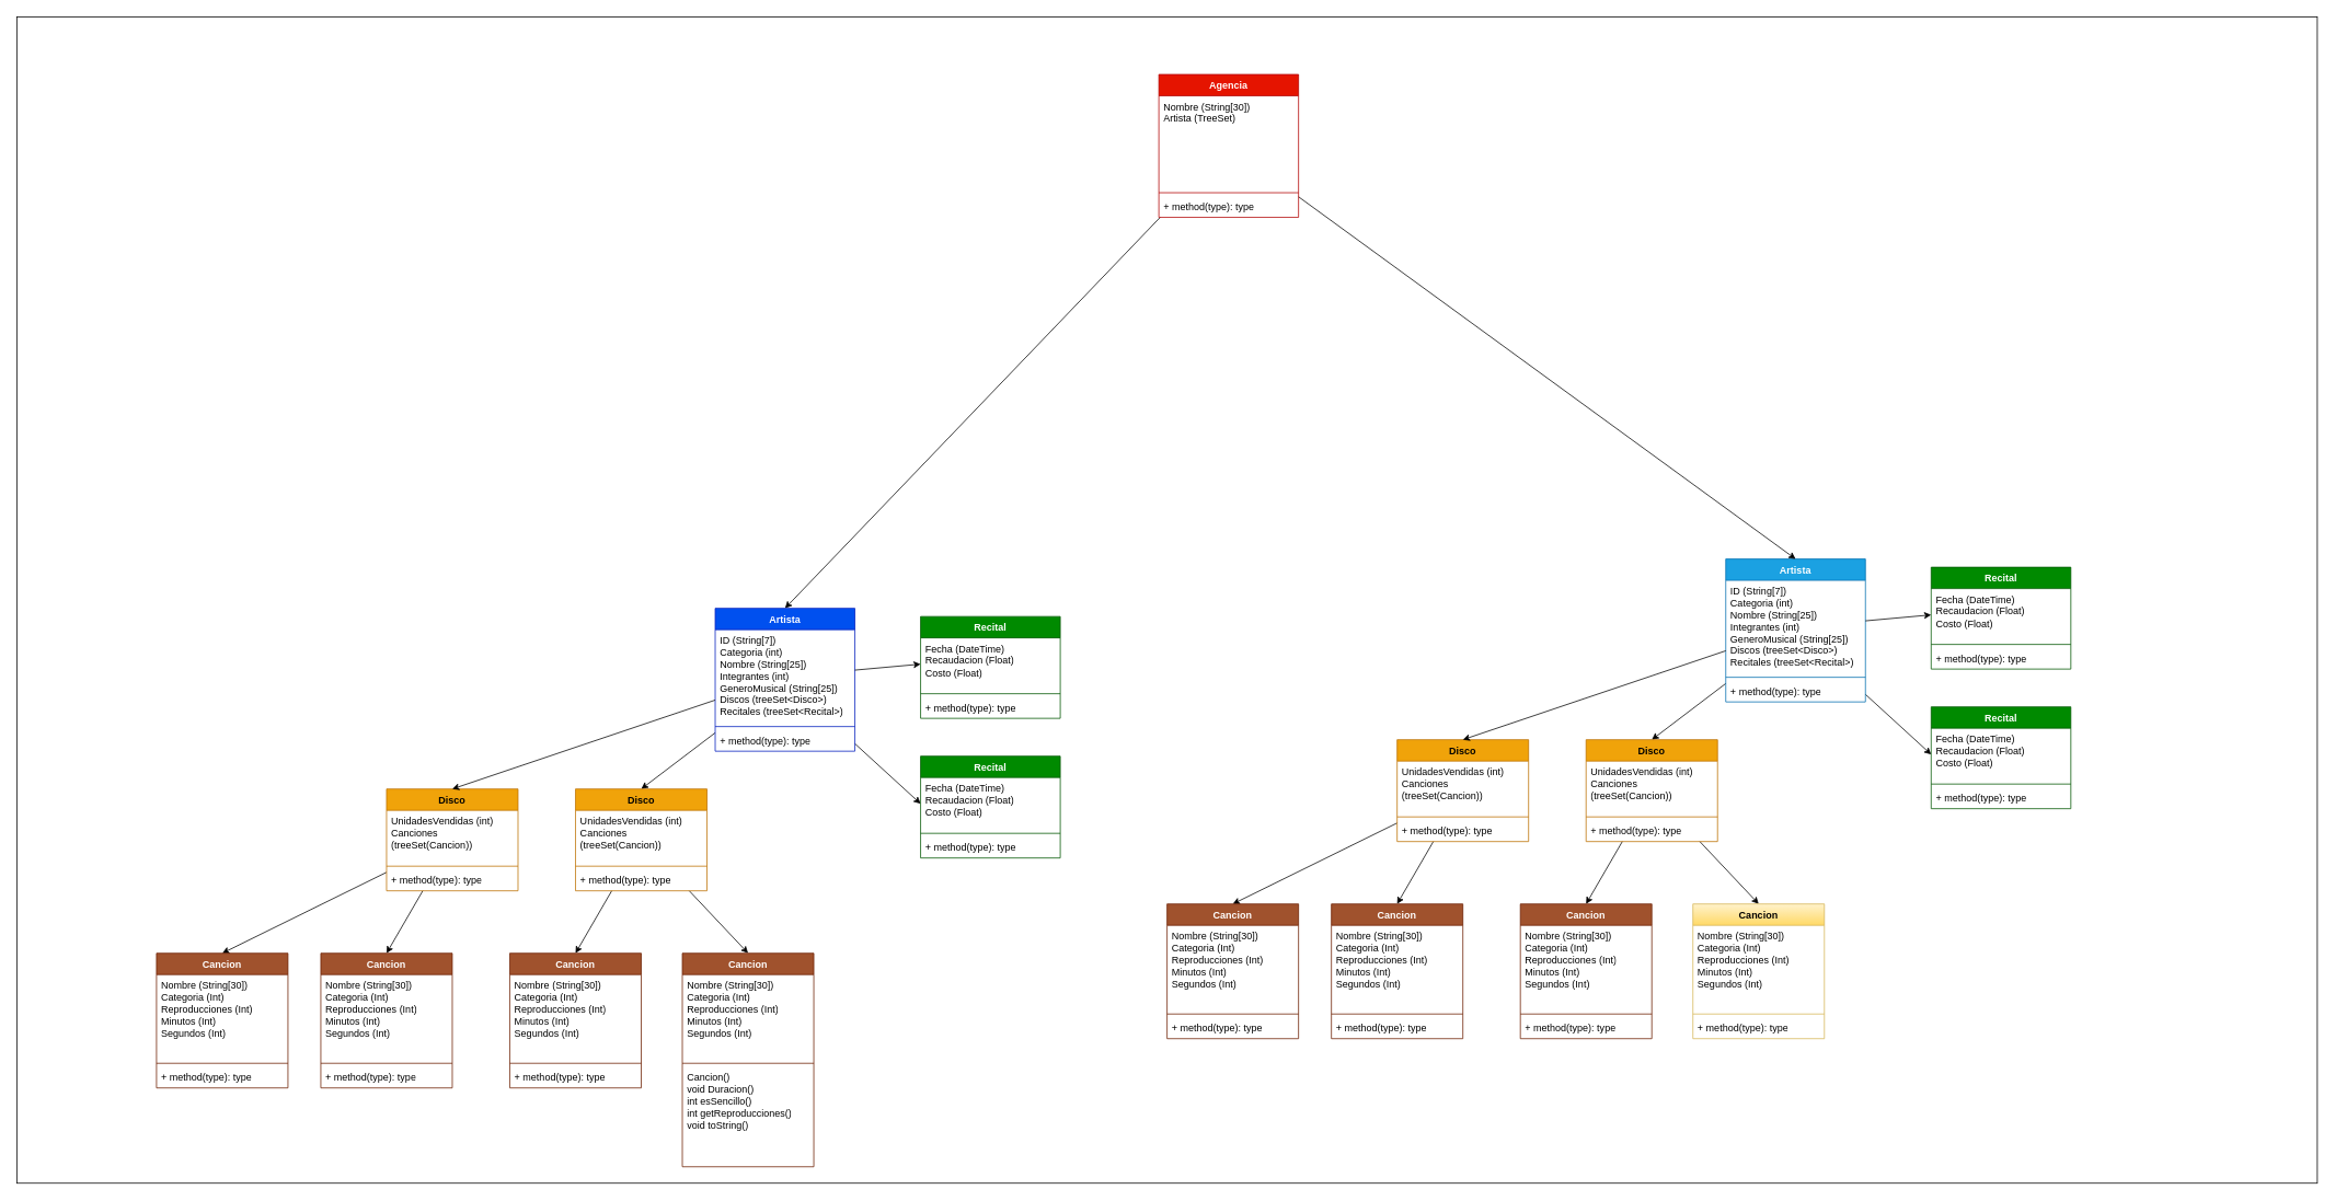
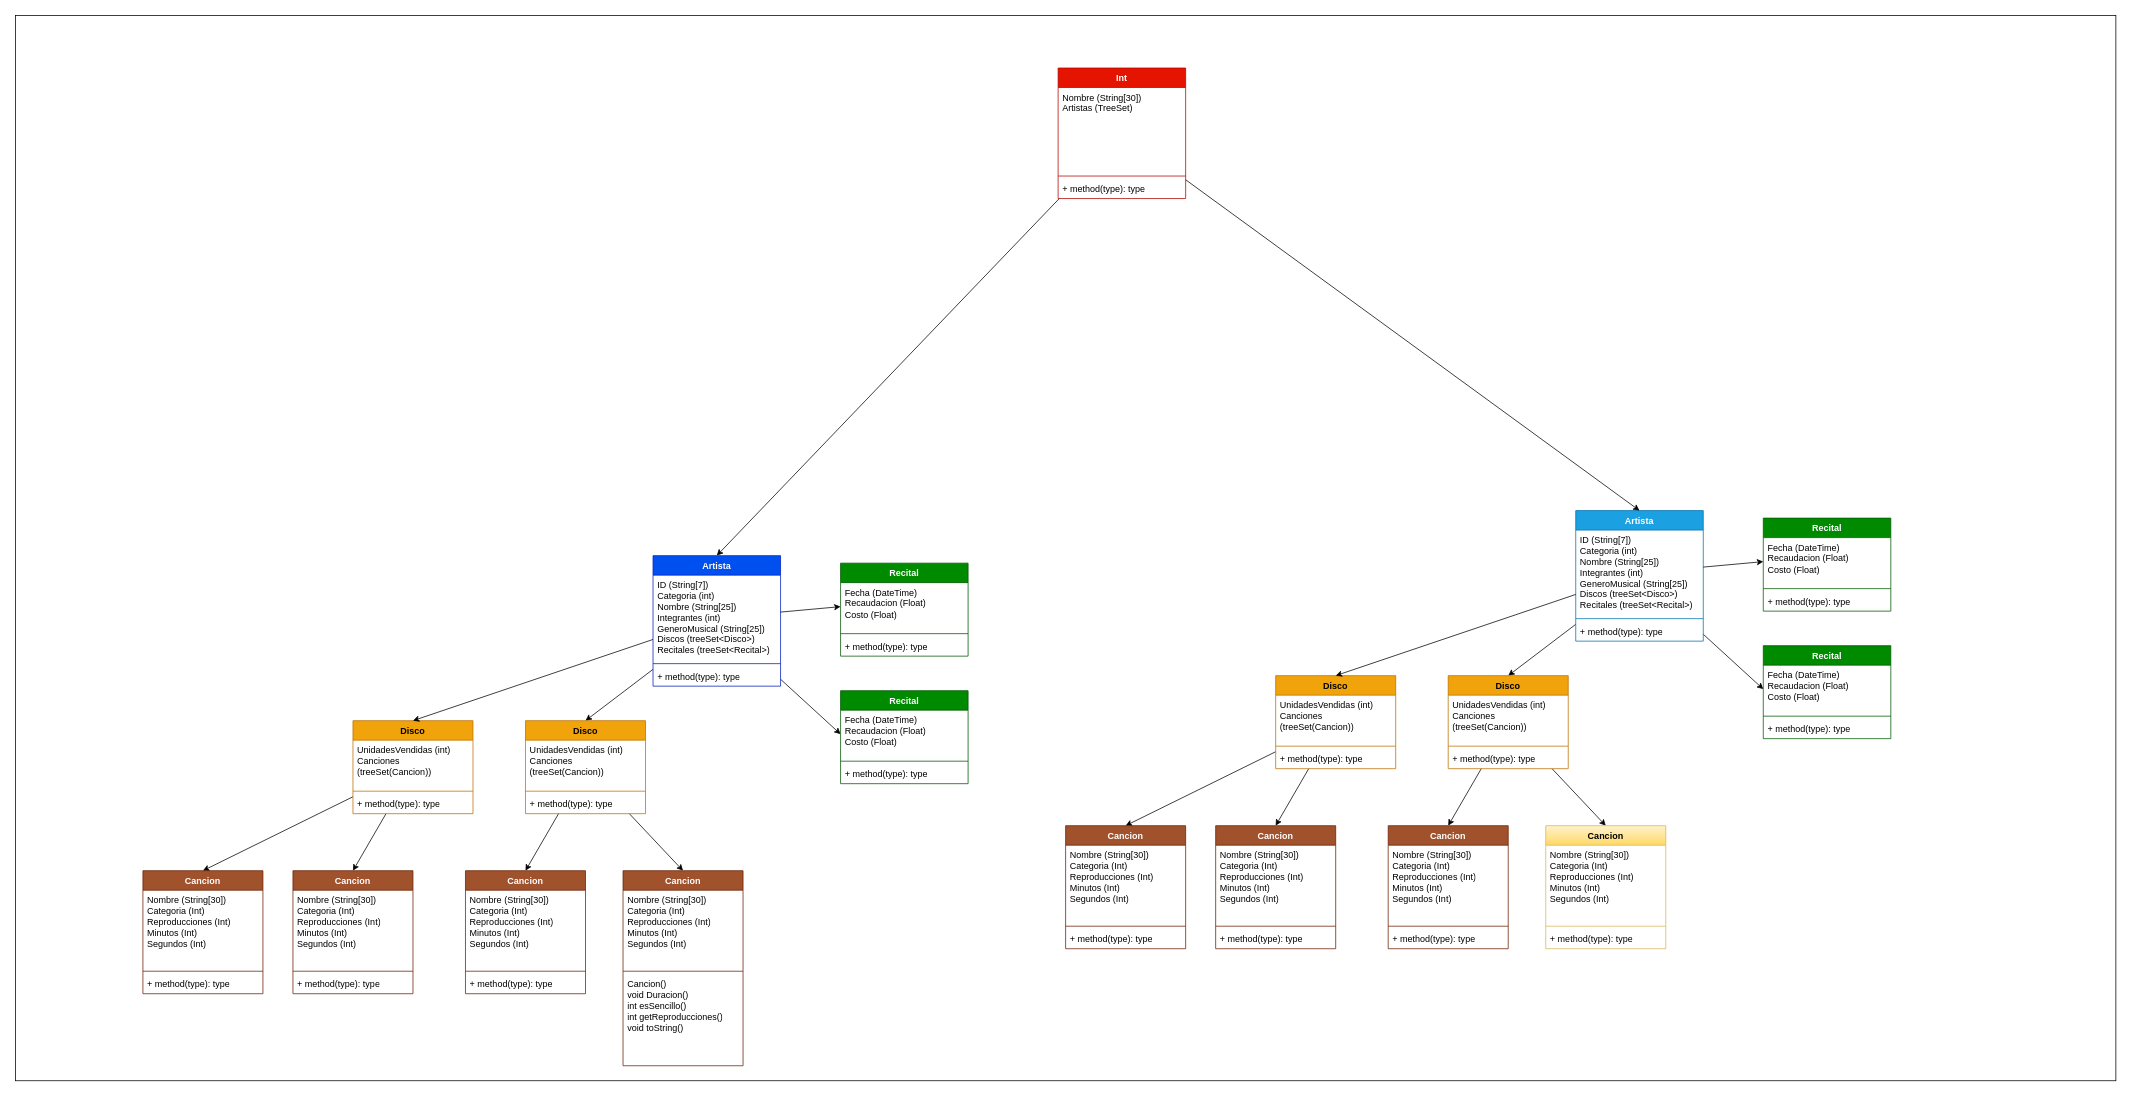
- <mxCell id="49" value="Agencia" style="swimlane;fontStyle=1;align=center;verticalAlign=top;childLayout=stackLayout;horizontal=1;startSize=26;horizontalStack=0;resizeParent=1;resizeParentMax=0;resizeLast=0;collapsible=1;marginBottom=0;whiteSpace=wrap;html=1;fillColor=#e51400;strokeColor=#B20000;fontColor=#ffffff;" vertex="1" parent="1"><mxGeometry x="1410" y="90" width="170" height="174" as="geometry" /></mxCell>
+ <mxCell id="49" value="Int" style="swimlane;fontStyle=1;align=center;verticalAlign=top;childLayout=stackLayout;horizontal=1;startSize=26;horizontalStack=0;resizeParent=1;resizeParentMax=0;resizeLast=0;collapsible=1;marginBottom=0;whiteSpace=wrap;html=1;fillColor=#e51400;strokeColor=#B20000;fontColor=#ffffff;" vertex="1" parent="1"><mxGeometry x="1410" y="90" width="170" height="174" as="geometry" /></mxCell>
- <mxCell id="50" value="Nombre (String[30])&lt;div&gt;Artista (TreeSet)&lt;/div&gt;" style="text;strokeColor=none;fillColor=none;align=left;verticalAlign=top;spacingLeft=4;spacingRight=4;overflow=hidden;rotatable=0;points=[[0,0.5],[1,0.5]];portConstraint=eastwest;whiteSpace=wrap;html=1;" vertex="1" parent="49"><mxGeometry y="26" width="170" height="114" as="geometry" /></mxCell>
+ <mxCell id="50" value="Nombre (String[30])&lt;div&gt;Artistas (TreeSet)&lt;/div&gt;" style="text;strokeColor=none;fillColor=none;align=left;verticalAlign=top;spacingLeft=4;spacingRight=4;overflow=hidden;rotatable=0;points=[[0,0.5],[1,0.5]];portConstraint=eastwest;whiteSpace=wrap;html=1;" vertex="1" parent="49"><mxGeometry y="26" width="170" height="114" as="geometry" /></mxCell>
